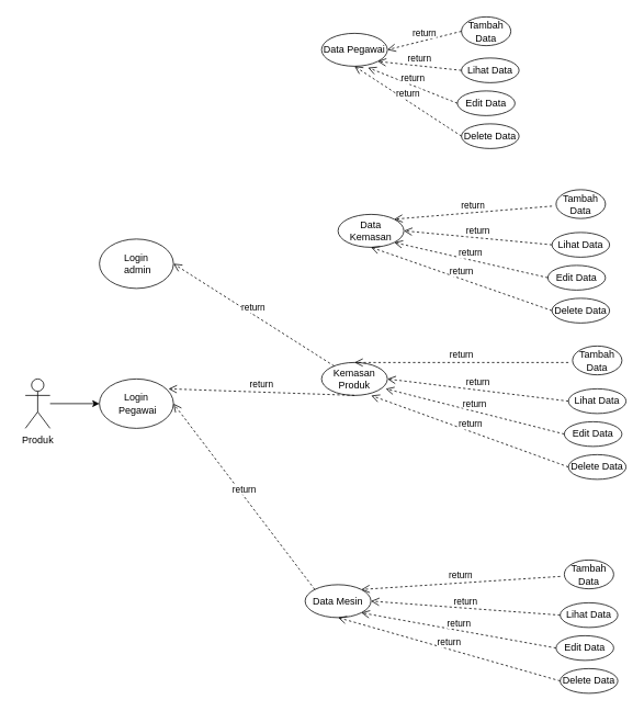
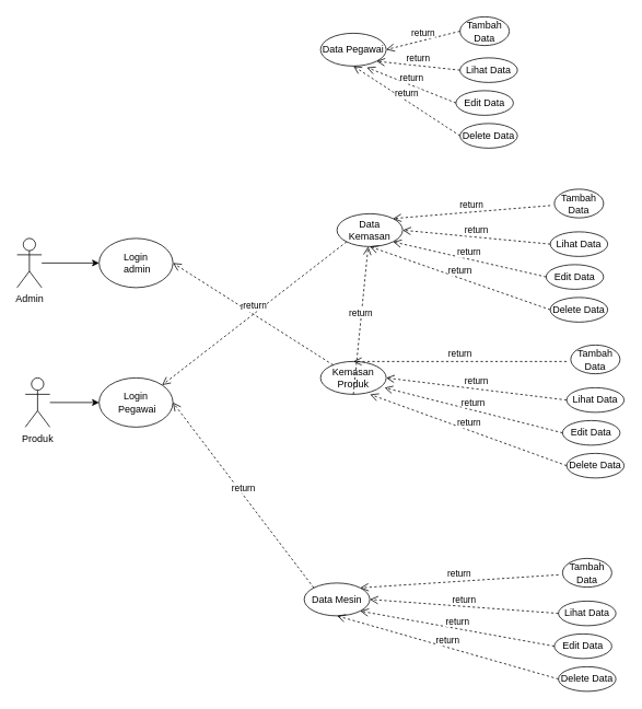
+ <mxCell id="3" value="Admin" style="shape=umlActor;verticalLabelPosition=bottom;verticalAlign=top;html=1;outlineConnect=0;" vertex="1" parent="1"><mxGeometry x="20" y="290" width="30" height="60" as="geometry" /></mxCell>
+ <mxCell id="2" style="edgeStyle=orthogonalEdgeStyle;rounded=0;orthogonalLoop=1;jettySize=auto;html=1;" edge="1" parent="1" source="3" target="4"><mxGeometry relative="1" as="geometry" /></mxCell>
+ <mxCell id="15" value="return" style="html=1;verticalAlign=bottom;endArrow=open;dashed=1;endSize=8;curved=0;rounded=0;exitX=0;exitY=1;exitDx=0;exitDy=0;entryX=1;entryY=0;entryDx=0;entryDy=0;" edge="1" parent="1" source="5" target="12"><mxGeometry relative="1" as="geometry"><mxPoint x="310" y="360" as="sourcePoint" /><mxPoint x="230" y="360" as="targetPoint" /></mxGeometry></mxCell>
- <mxCell id="14" value="return" style="html=1;verticalAlign=bottom;endArrow=open;dashed=1;endSize=8;curved=0;rounded=0;exitX=0.5;exitY=1;exitDx=0;exitDy=0;entryX=0.933;entryY=0.2;entryDx=0;entryDy=0;entryPerimeter=0;" edge="1" parent="1" source="6" target="12"><mxGeometry relative="1" as="geometry"><mxPoint x="310" y="360" as="sourcePoint" /><mxPoint x="230" y="360" as="targetPoint" /></mxGeometry></mxCell>
+ <mxCell id="14" value="return" style="html=1;verticalAlign=bottom;endArrow=open;dashed=1;endSize=8;curved=0;rounded=0;exitX=0.5;exitY=1;exitDx=0;exitDy=0;" edge="1" parent="1" source="6" target="5"><mxGeometry relative="1" as="geometry"><mxPoint x="310" y="360" as="sourcePoint" /><mxPoint x="230" y="360" as="targetPoint" /></mxGeometry></mxCell>
